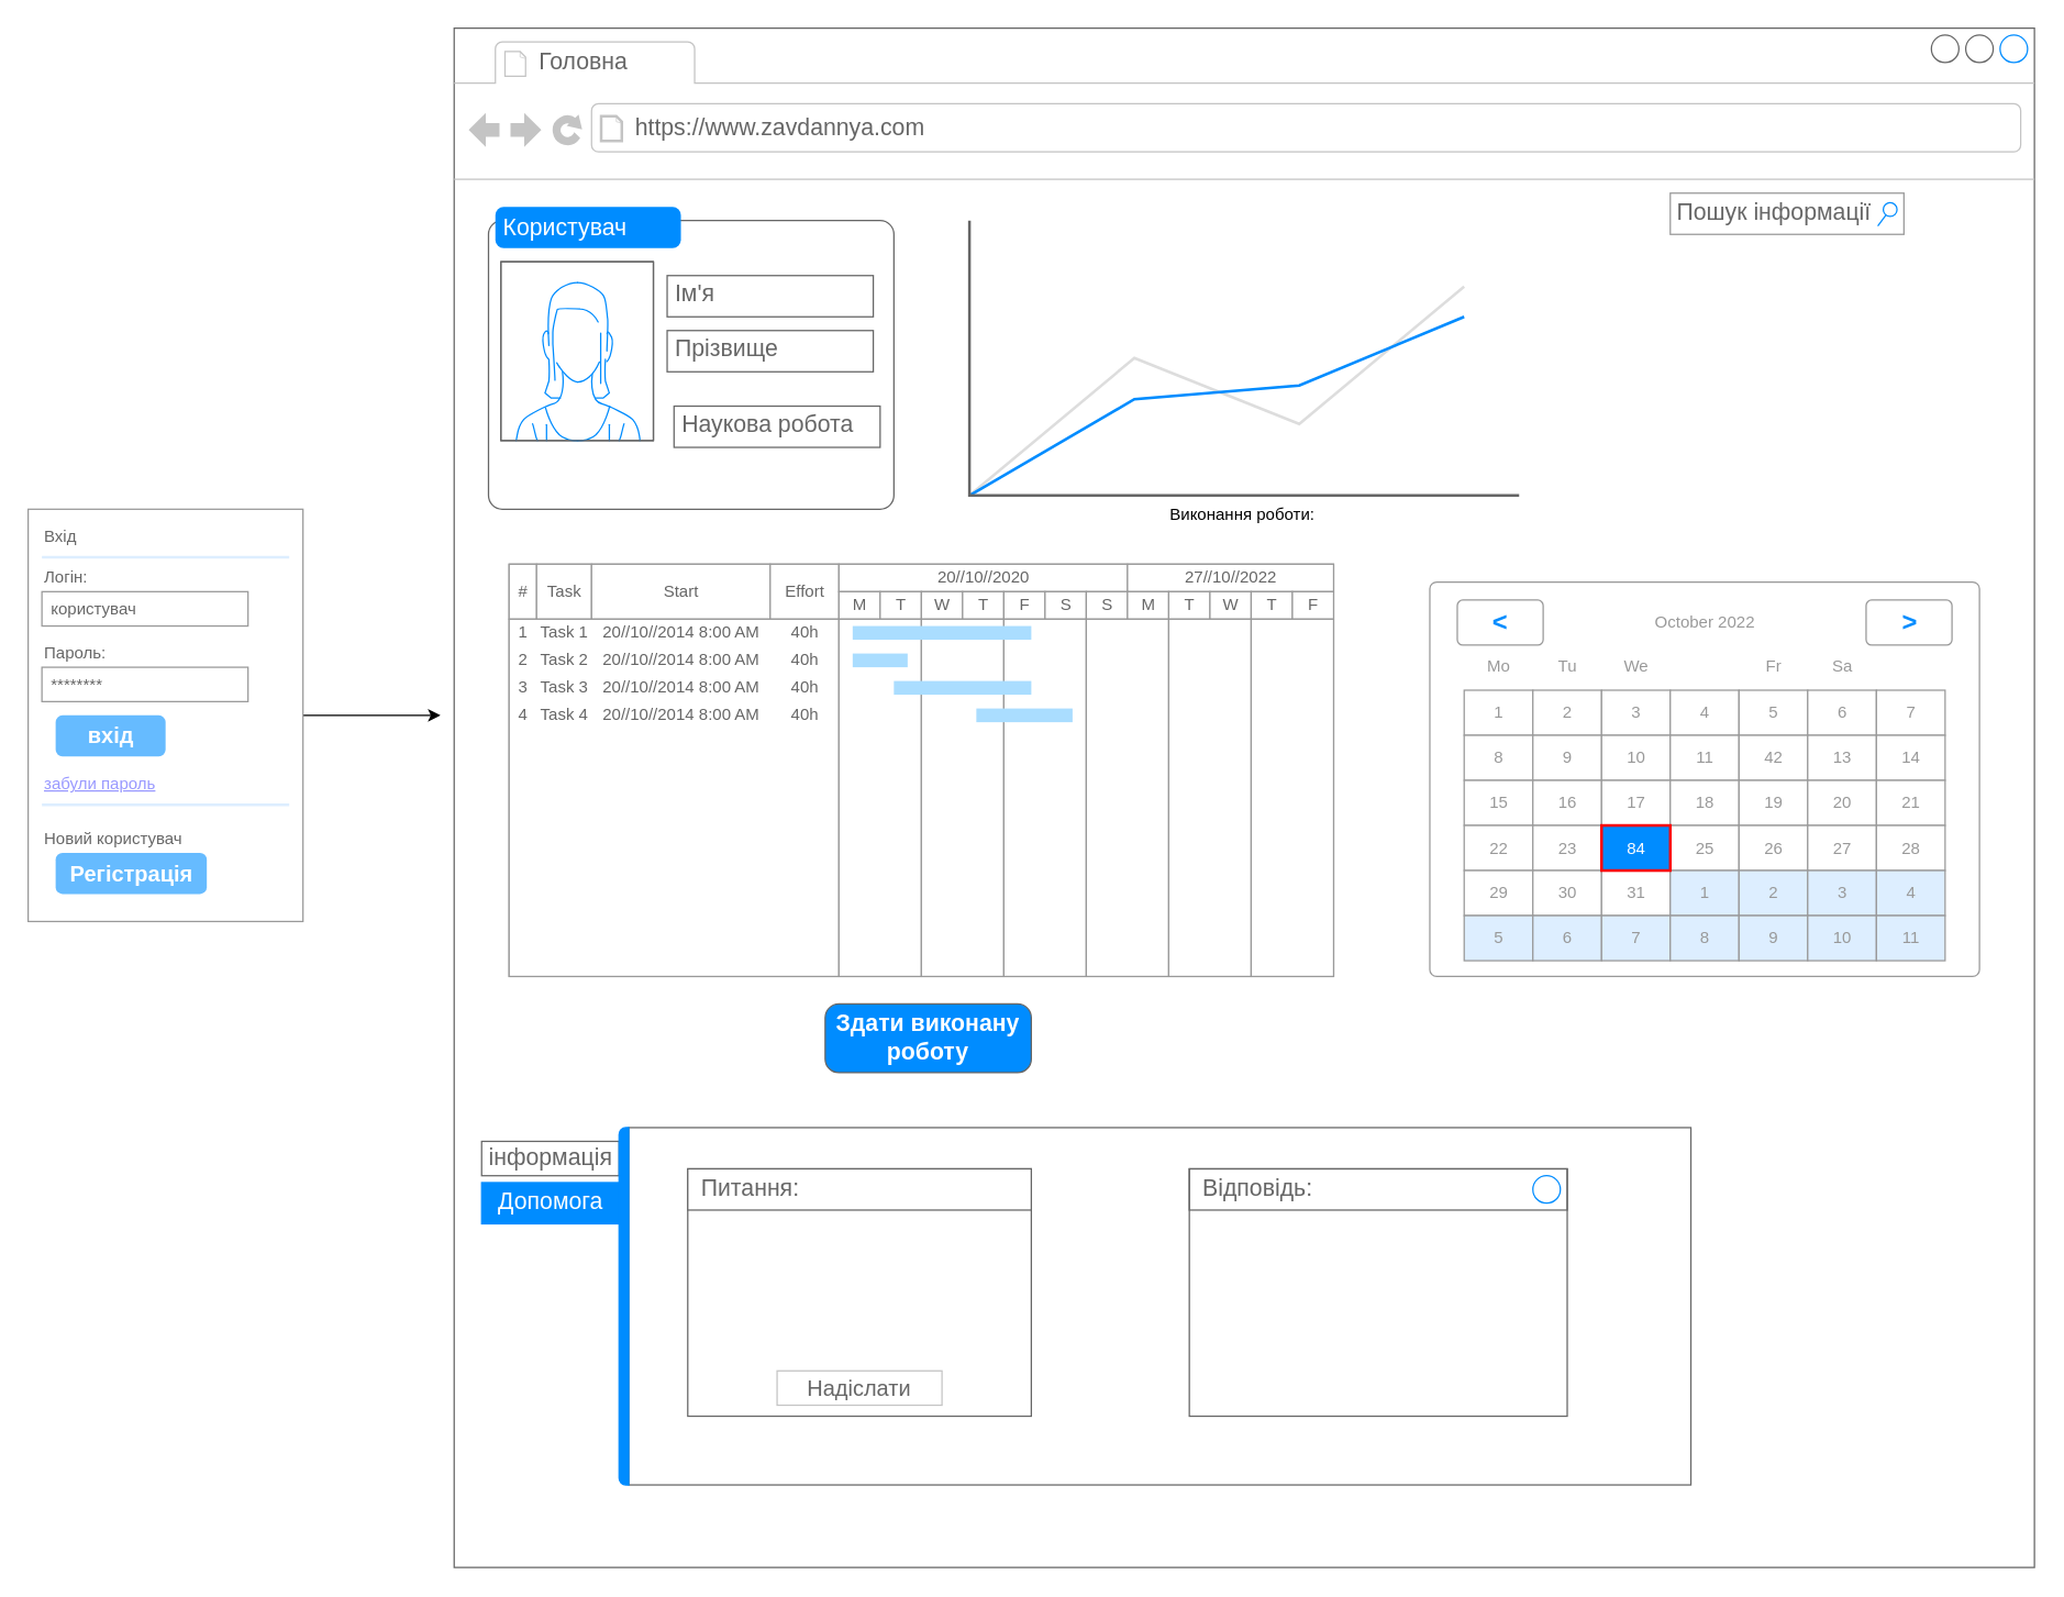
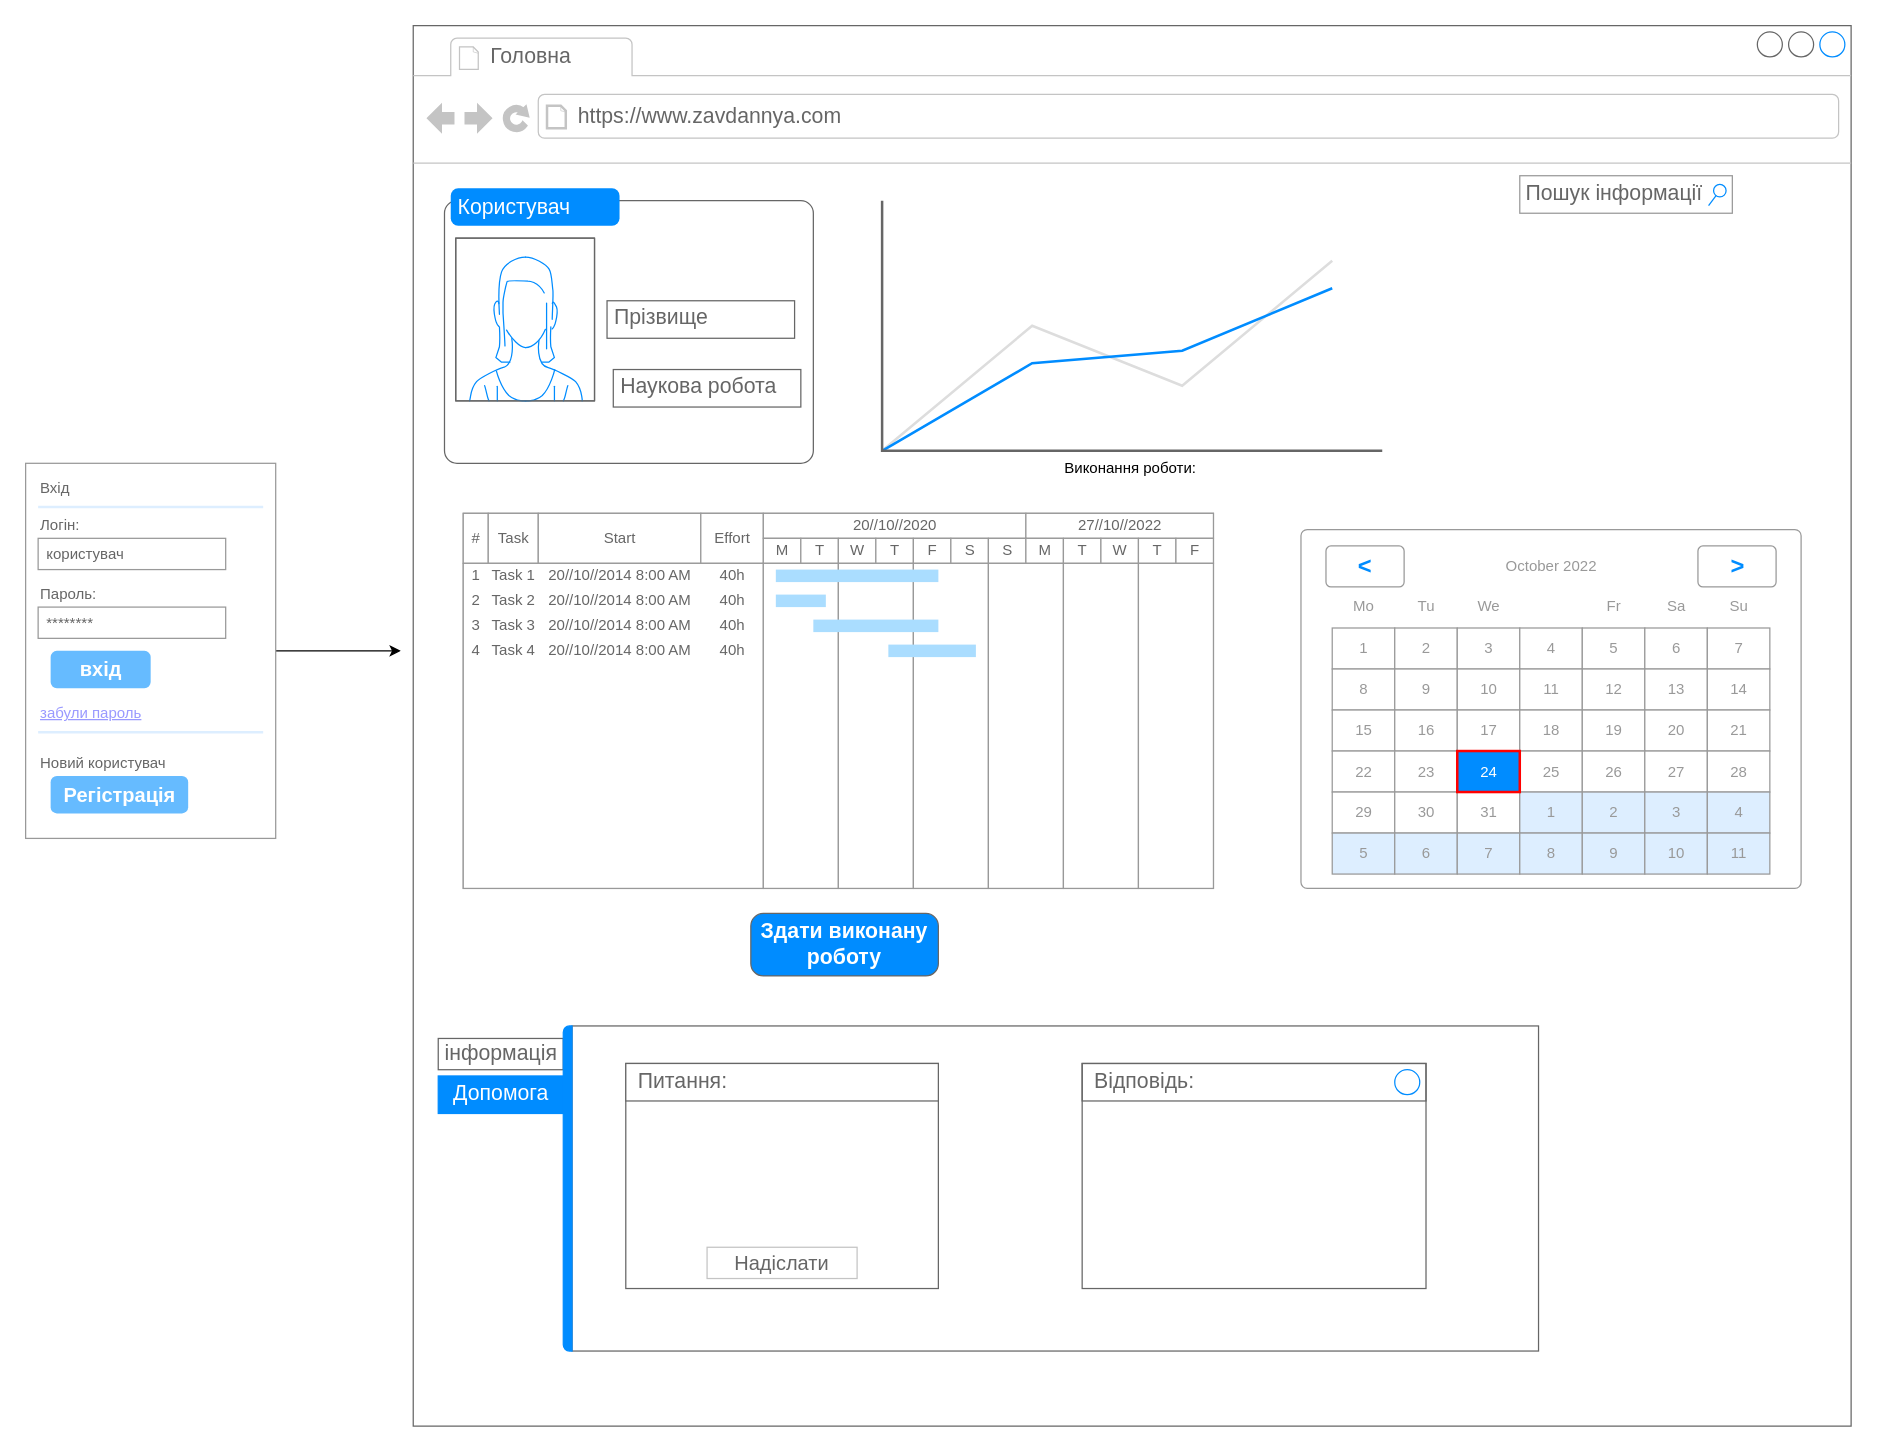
- <mxCell id="9" value="Ім'я" style="strokeWidth=1;shadow=0;dashed=0;align=center;html=1;shape=mxgraph.mockup.text.textBox;fontColor=#666666;align=left;fontSize=17;spacingLeft=4;spacingTop=-3;strokeColor=#666666;mainText=" vertex="1" parent="6"><mxGeometry x="130" y="50" width="150" height="30" as="geometry" /></mxCell>
+ <mxCell id="22" value="Su" style="strokeWidth=1;shadow=0;dashed=0;align=center;html=1;shape=mxgraph.mockup.forms.anchor;fontColor=#999999;" vertex="1" parent="13"><mxGeometry x="325" y="45.92" width="50" height="32.8" as="geometry" /></mxCell>
- <mxCell id="34" value="42" style="strokeWidth=1;shadow=0;dashed=0;align=center;html=1;shape=mxgraph.mockup.forms.rrect;rSize=0;strokeColor=#999999;fontColor=#999999;" vertex="1" parent="13"><mxGeometry x="225" y="111.52" width="50" height="32.8" as="geometry" /></mxCell>
+ <mxCell id="34" value="12" style="strokeWidth=1;shadow=0;dashed=0;align=center;html=1;shape=mxgraph.mockup.forms.rrect;rSize=0;strokeColor=#999999;fontColor=#999999;" vertex="1" parent="13"><mxGeometry x="225" y="111.52" width="50" height="32.8" as="geometry" /></mxCell>
- <mxCell id="64" value="84" style="strokeWidth=1;shadow=0;dashed=0;align=center;html=1;shape=mxgraph.mockup.forms.rrect;rSize=0;strokeColor=#ff0000;fontColor=#ffffff;strokeWidth=2;fillColor=#008cff;" vertex="1" parent="13"><mxGeometry x="125" y="177.12" width="50" height="32.8" as="geometry" /></mxCell>
+ <mxCell id="64" value="24" style="strokeWidth=1;shadow=0;dashed=0;align=center;html=1;shape=mxgraph.mockup.forms.rrect;rSize=0;strokeColor=#ff0000;fontColor=#ffffff;strokeWidth=2;fillColor=#008cff;" vertex="1" parent="13"><mxGeometry x="125" y="177.12" width="50" height="32.8" as="geometry" /></mxCell>
